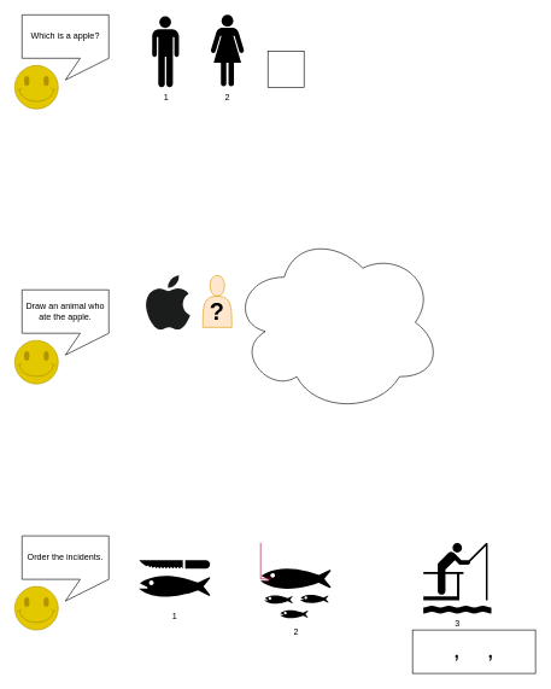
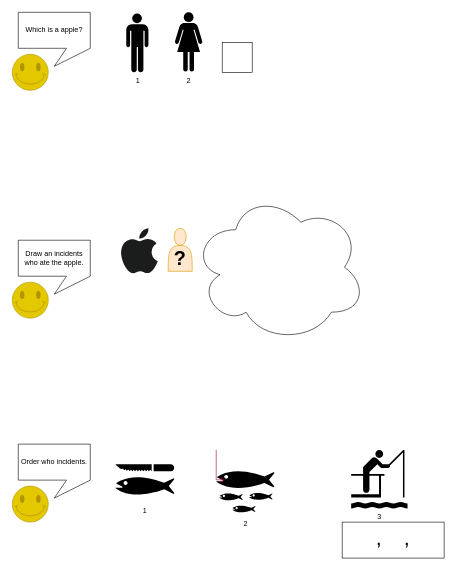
- <mxCell id="10" value="Draw an animal who ate the apple." style="shape=callout;whiteSpace=wrap;html=1;perimeter=calloutPerimeter;base=40;size=30;position=0.67;" parent="1" vertex="1"><mxGeometry x="30" y="400" width="120" height="90" as="geometry" /></mxCell>
+ <mxCell id="10" value="Draw an incidents who ate the apple." style="shape=callout;whiteSpace=wrap;html=1;perimeter=calloutPerimeter;base=40;size=30;position=0.67;" parent="1" vertex="1"><mxGeometry x="30" y="400" width="120" height="90" as="geometry" /></mxCell>
- <mxCell id="18" value="Order the incidents." style="shape=callout;whiteSpace=wrap;html=1;perimeter=calloutPerimeter;base=40;size=30;position=0.67;" parent="1" vertex="1"><mxGeometry x="30" y="740" width="120" height="90" as="geometry" /></mxCell>
+ <mxCell id="18" value="Order who incidents." style="shape=callout;whiteSpace=wrap;html=1;perimeter=calloutPerimeter;base=40;size=30;position=0.67;" parent="1" vertex="1"><mxGeometry x="30" y="740" width="120" height="90" as="geometry" /></mxCell>
